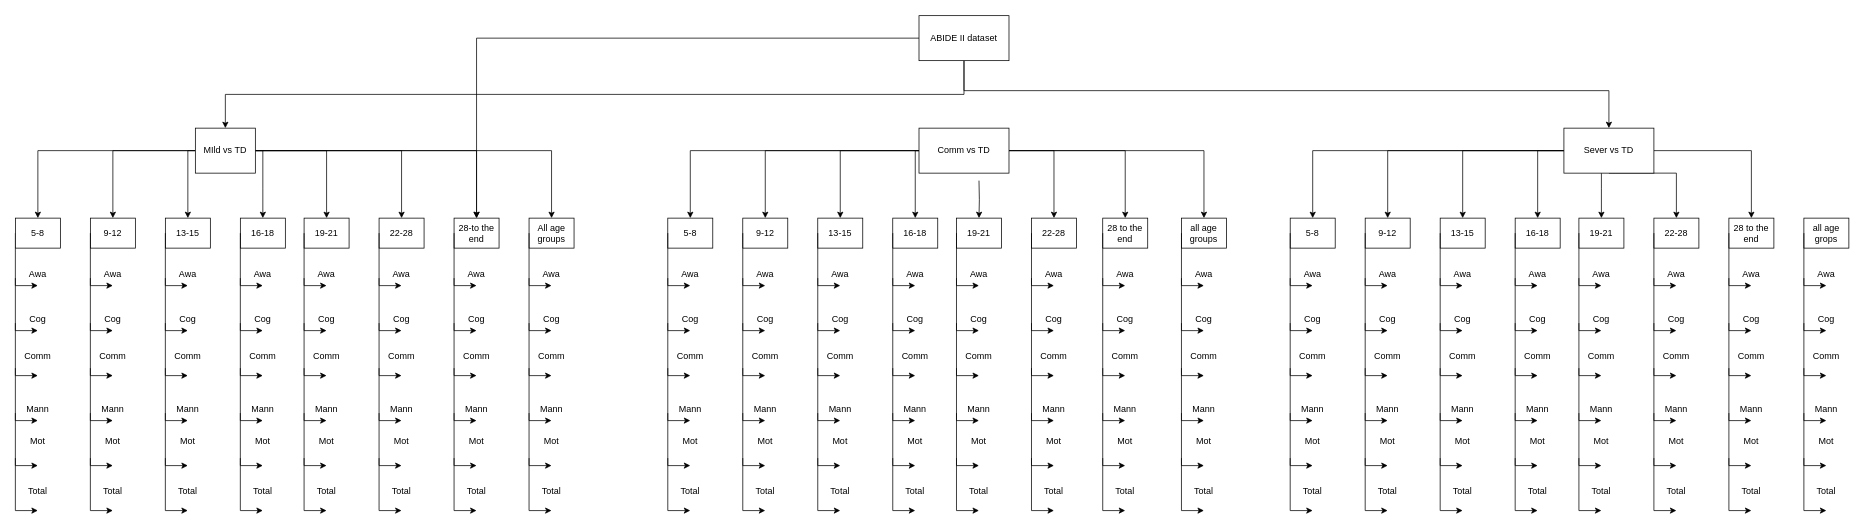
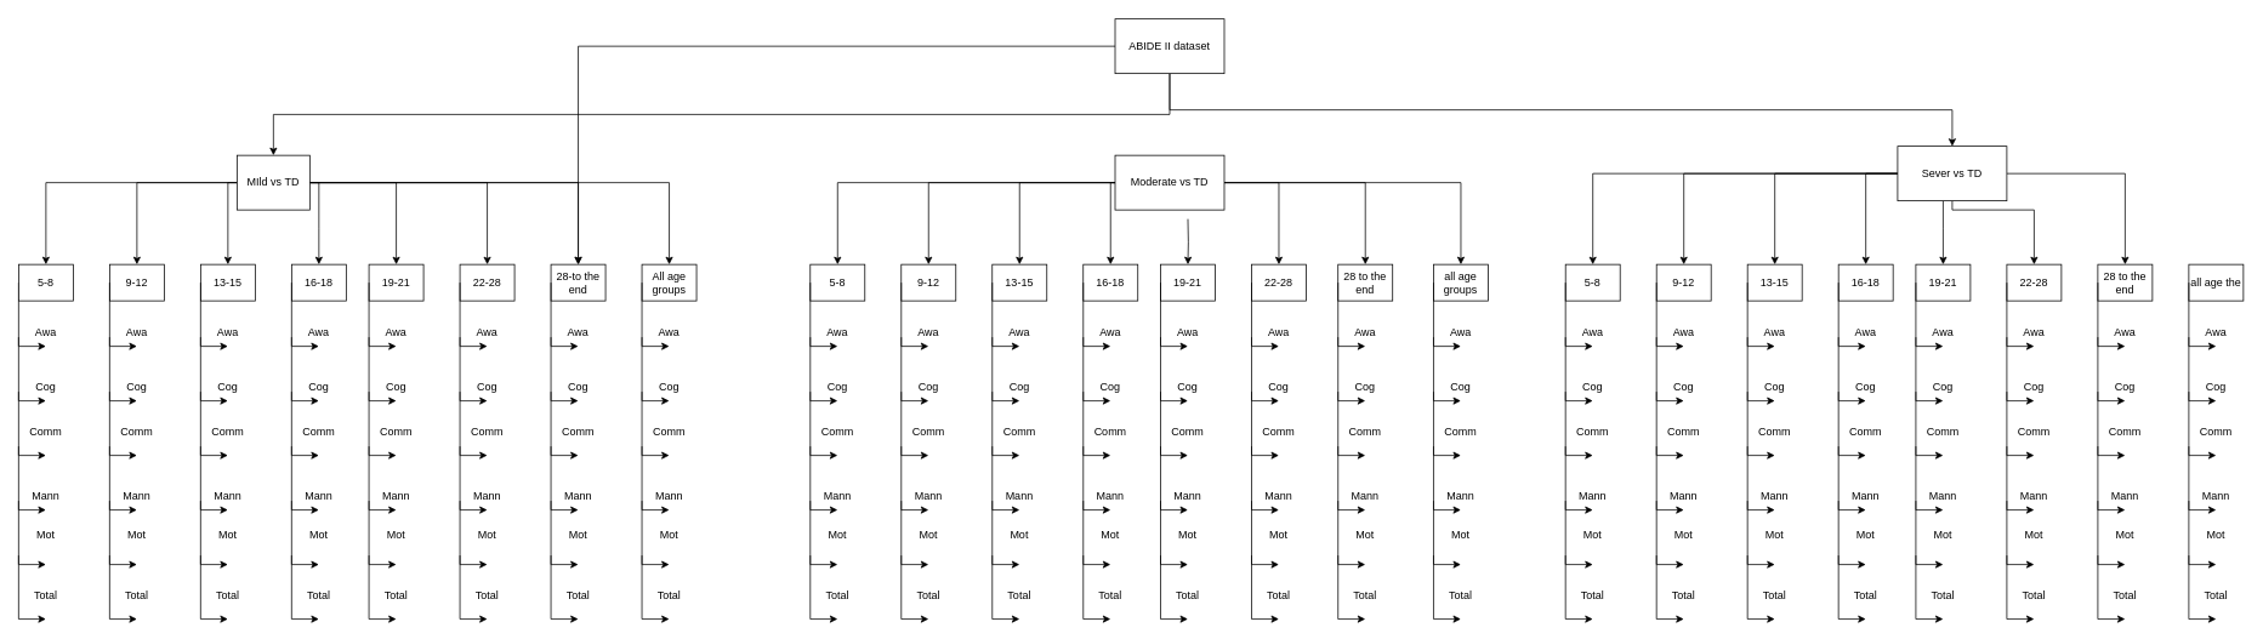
- <mxCell id="23" value="Comm vs TD" style="rounded=0;whiteSpace=wrap;html=1;" vertex="1" parent="1"><mxGeometry x="1225" y="170" width="120" height="60" as="geometry" /></mxCell>
+ <mxCell id="23" value="Moderate vs TD" style="rounded=0;whiteSpace=wrap;html=1;" vertex="1" parent="1"><mxGeometry x="1225" y="170" width="120" height="60" as="geometry" /></mxCell>
- <mxCell id="31" value="Sever vs TD" style="rounded=0;whiteSpace=wrap;html=1;" vertex="1" parent="1"><mxGeometry x="2085" y="170" width="120" height="60" as="geometry" /></mxCell>
+ <mxCell id="31" value="Sever vs TD" style="rounded=0;whiteSpace=wrap;html=1;" vertex="1" parent="1"><mxGeometry x="2085" y="160" width="120" height="60" as="geometry" /></mxCell>
- <mxCell id="56" value="all age grops" style="rounded=0;whiteSpace=wrap;html=1;" vertex="1" parent="1"><mxGeometry x="2405" y="290" width="60" height="40" as="geometry" /></mxCell>
+ <mxCell id="56" value="all age the" style="rounded=0;whiteSpace=wrap;html=1;" vertex="1" parent="1"><mxGeometry x="2405" y="290" width="60" height="40" as="geometry" /></mxCell>
